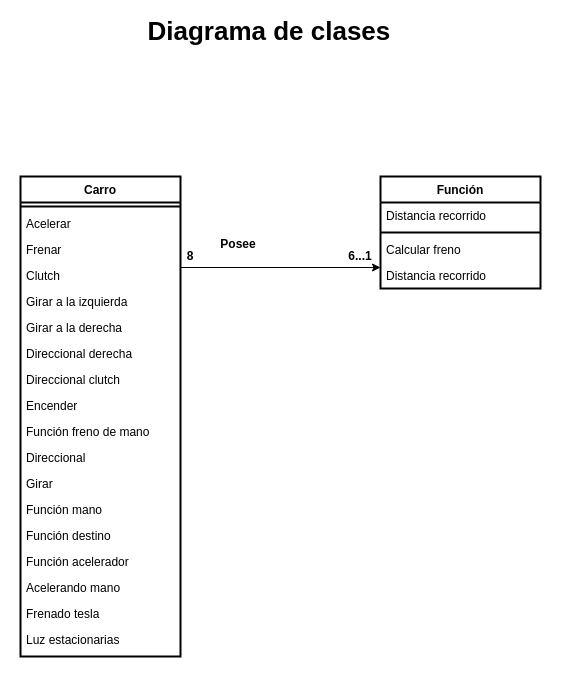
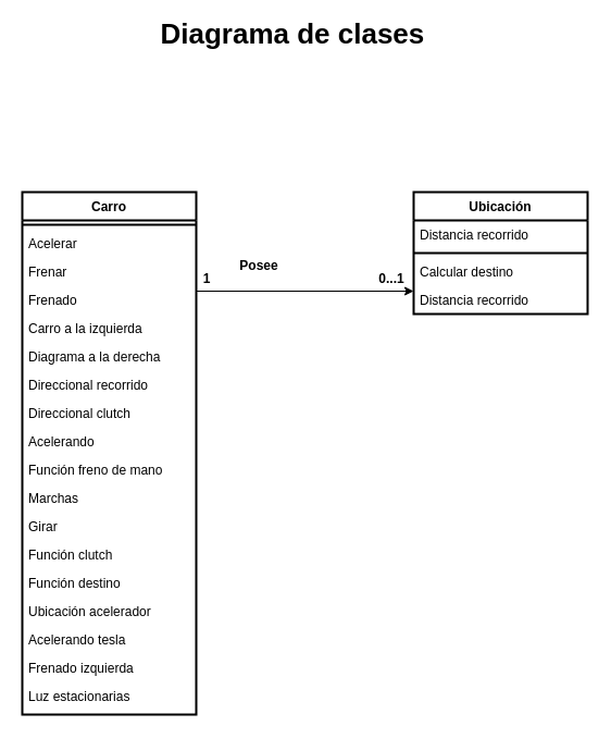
- <mxCell id="21" value="Función" style="swimlane;fontStyle=1;align=center;verticalAlign=top;childLayout=stackLayout;horizontal=1;startSize=26;horizontalStack=0;resizeParent=1;resizeLast=0;collapsible=1;marginBottom=0;rounded=0;shadow=0;strokeWidth=2;" parent="1" vertex="1"><mxGeometry x="380" y="175" width="160" height="112" as="geometry"><mxRectangle x="550" y="140" width="160" height="26" as="alternateBounds" /></mxGeometry></mxCell>
+ <mxCell id="21" value="Ubicación" style="swimlane;fontStyle=1;align=center;verticalAlign=top;childLayout=stackLayout;horizontal=1;startSize=26;horizontalStack=0;resizeParent=1;resizeLast=0;collapsible=1;marginBottom=0;rounded=0;shadow=0;strokeWidth=2;" parent="1" vertex="1"><mxGeometry x="380" y="175" width="160" height="112" as="geometry"><mxRectangle x="550" y="140" width="160" height="26" as="alternateBounds" /></mxGeometry></mxCell>
- <mxCell id="24" value="Calcular freno" style="text;align=left;verticalAlign=top;spacingLeft=4;spacingRight=4;overflow=hidden;rotatable=0;points=[[0,0.5],[1,0.5]];portConstraint=eastwest;" parent="21" vertex="1"><mxGeometry y="60" width="160" height="26" as="geometry" /></mxCell>
+ <mxCell id="24" value="Calcular destino" style="text;align=left;verticalAlign=top;spacingLeft=4;spacingRight=4;overflow=hidden;rotatable=0;points=[[0,0.5],[1,0.5]];portConstraint=eastwest;" parent="21" vertex="1"><mxGeometry y="60" width="160" height="26" as="geometry" /></mxCell>
- <mxCell id="27" value="&lt;b&gt;8&lt;/b&gt;" style="text;html=1;strokeColor=none;fillColor=none;align=center;verticalAlign=middle;whiteSpace=wrap;rounded=0;" parent="1" vertex="1"><mxGeometry x="170" y="245" width="40" height="20" as="geometry" /></mxCell>
+ <mxCell id="27" value="&lt;b&gt;1&lt;/b&gt;" style="text;html=1;strokeColor=none;fillColor=none;align=center;verticalAlign=middle;whiteSpace=wrap;rounded=0;" parent="1" vertex="1"><mxGeometry x="170" y="245" width="40" height="20" as="geometry" /></mxCell>
- <mxCell id="28" value="&lt;b&gt;6...1&lt;/b&gt;" style="text;html=1;strokeColor=none;fillColor=none;align=center;verticalAlign=middle;whiteSpace=wrap;rounded=0;" parent="1" vertex="1"><mxGeometry x="340" y="245" width="40" height="20" as="geometry" /></mxCell>
+ <mxCell id="28" value="&lt;b&gt;0...1&lt;/b&gt;" style="text;html=1;strokeColor=none;fillColor=none;align=center;verticalAlign=middle;whiteSpace=wrap;rounded=0;" parent="1" vertex="1"><mxGeometry x="340" y="245" width="40" height="20" as="geometry" /></mxCell>
- <mxCell id="6" value="Clutch" style="text;align=left;verticalAlign=top;spacingLeft=4;spacingRight=4;overflow=hidden;rotatable=0;points=[[0,0.5],[1,0.5]];portConstraint=eastwest;" parent="2" vertex="1"><mxGeometry y="86" width="160" height="26" as="geometry" /></mxCell>
+ <mxCell id="6" value="Frenado" style="text;align=left;verticalAlign=top;spacingLeft=4;spacingRight=4;overflow=hidden;rotatable=0;points=[[0,0.5],[1,0.5]];portConstraint=eastwest;" parent="2" vertex="1"><mxGeometry y="86" width="160" height="26" as="geometry" /></mxCell>
- <mxCell id="7" value="Girar a la izquierda" style="text;align=left;verticalAlign=top;spacingLeft=4;spacingRight=4;overflow=hidden;rotatable=0;points=[[0,0.5],[1,0.5]];portConstraint=eastwest;" parent="2" vertex="1"><mxGeometry y="112" width="160" height="26" as="geometry" /></mxCell>
+ <mxCell id="7" value="Carro a la izquierda" style="text;align=left;verticalAlign=top;spacingLeft=4;spacingRight=4;overflow=hidden;rotatable=0;points=[[0,0.5],[1,0.5]];portConstraint=eastwest;" parent="2" vertex="1"><mxGeometry y="112" width="160" height="26" as="geometry" /></mxCell>
- <mxCell id="8" value="Girar a la derecha" style="text;align=left;verticalAlign=top;spacingLeft=4;spacingRight=4;overflow=hidden;rotatable=0;points=[[0,0.5],[1,0.5]];portConstraint=eastwest;" parent="2" vertex="1"><mxGeometry y="138" width="160" height="26" as="geometry" /></mxCell>
+ <mxCell id="8" value="Diagrama a la derecha" style="text;align=left;verticalAlign=top;spacingLeft=4;spacingRight=4;overflow=hidden;rotatable=0;points=[[0,0.5],[1,0.5]];portConstraint=eastwest;" parent="2" vertex="1"><mxGeometry y="138" width="160" height="26" as="geometry" /></mxCell>
- <mxCell id="9" value="Direccional derecha" style="text;align=left;verticalAlign=top;spacingLeft=4;spacingRight=4;overflow=hidden;rotatable=0;points=[[0,0.5],[1,0.5]];portConstraint=eastwest;" parent="2" vertex="1"><mxGeometry y="164" width="160" height="26" as="geometry" /></mxCell>
+ <mxCell id="9" value="Direccional recorrido" style="text;align=left;verticalAlign=top;spacingLeft=4;spacingRight=4;overflow=hidden;rotatable=0;points=[[0,0.5],[1,0.5]];portConstraint=eastwest;" parent="2" vertex="1"><mxGeometry y="164" width="160" height="26" as="geometry" /></mxCell>
- <mxCell id="11" value="Encender" style="text;align=left;verticalAlign=top;spacingLeft=4;spacingRight=4;overflow=hidden;rotatable=0;points=[[0,0.5],[1,0.5]];portConstraint=eastwest;" parent="2" vertex="1"><mxGeometry y="216" width="160" height="26" as="geometry" /></mxCell>
+ <mxCell id="11" value="Acelerando" style="text;align=left;verticalAlign=top;spacingLeft=4;spacingRight=4;overflow=hidden;rotatable=0;points=[[0,0.5],[1,0.5]];portConstraint=eastwest;" parent="2" vertex="1"><mxGeometry y="216" width="160" height="26" as="geometry" /></mxCell>
- <mxCell id="13" value="Direccional" style="text;align=left;verticalAlign=top;spacingLeft=4;spacingRight=4;overflow=hidden;rotatable=0;points=[[0,0.5],[1,0.5]];portConstraint=eastwest;" parent="2" vertex="1"><mxGeometry y="268" width="160" height="26" as="geometry" /></mxCell>
+ <mxCell id="13" value="Marchas" style="text;align=left;verticalAlign=top;spacingLeft=4;spacingRight=4;overflow=hidden;rotatable=0;points=[[0,0.5],[1,0.5]];portConstraint=eastwest;" parent="2" vertex="1"><mxGeometry y="268" width="160" height="26" as="geometry" /></mxCell>
- <mxCell id="15" value="Función mano" style="text;align=left;verticalAlign=top;spacingLeft=4;spacingRight=4;overflow=hidden;rotatable=0;points=[[0,0.5],[1,0.5]];portConstraint=eastwest;" parent="2" vertex="1"><mxGeometry y="320" width="160" height="26" as="geometry" /></mxCell>
+ <mxCell id="15" value="Función clutch" style="text;align=left;verticalAlign=top;spacingLeft=4;spacingRight=4;overflow=hidden;rotatable=0;points=[[0,0.5],[1,0.5]];portConstraint=eastwest;" parent="2" vertex="1"><mxGeometry y="320" width="160" height="26" as="geometry" /></mxCell>
- <mxCell id="17" value="Función acelerador" style="text;align=left;verticalAlign=top;spacingLeft=4;spacingRight=4;overflow=hidden;rotatable=0;points=[[0,0.5],[1,0.5]];portConstraint=eastwest;" parent="2" vertex="1"><mxGeometry y="372" width="160" height="26" as="geometry" /></mxCell>
+ <mxCell id="17" value="Ubicación acelerador" style="text;align=left;verticalAlign=top;spacingLeft=4;spacingRight=4;overflow=hidden;rotatable=0;points=[[0,0.5],[1,0.5]];portConstraint=eastwest;" parent="2" vertex="1"><mxGeometry y="372" width="160" height="26" as="geometry" /></mxCell>
- <mxCell id="18" value="Acelerando mano" style="text;align=left;verticalAlign=top;spacingLeft=4;spacingRight=4;overflow=hidden;rotatable=0;points=[[0,0.5],[1,0.5]];portConstraint=eastwest;" parent="2" vertex="1"><mxGeometry y="398" width="160" height="26" as="geometry" /></mxCell>
+ <mxCell id="18" value="Acelerando tesla" style="text;align=left;verticalAlign=top;spacingLeft=4;spacingRight=4;overflow=hidden;rotatable=0;points=[[0,0.5],[1,0.5]];portConstraint=eastwest;" parent="2" vertex="1"><mxGeometry y="398" width="160" height="26" as="geometry" /></mxCell>
- <mxCell id="19" value="Frenado tesla" style="text;align=left;verticalAlign=top;spacingLeft=4;spacingRight=4;overflow=hidden;rotatable=0;points=[[0,0.5],[1,0.5]];portConstraint=eastwest;" parent="2" vertex="1"><mxGeometry y="424" width="160" height="26" as="geometry" /></mxCell>
+ <mxCell id="19" value="Frenado izquierda" style="text;align=left;verticalAlign=top;spacingLeft=4;spacingRight=4;overflow=hidden;rotatable=0;points=[[0,0.5],[1,0.5]];portConstraint=eastwest;" parent="2" vertex="1"><mxGeometry y="424" width="160" height="26" as="geometry" /></mxCell>
